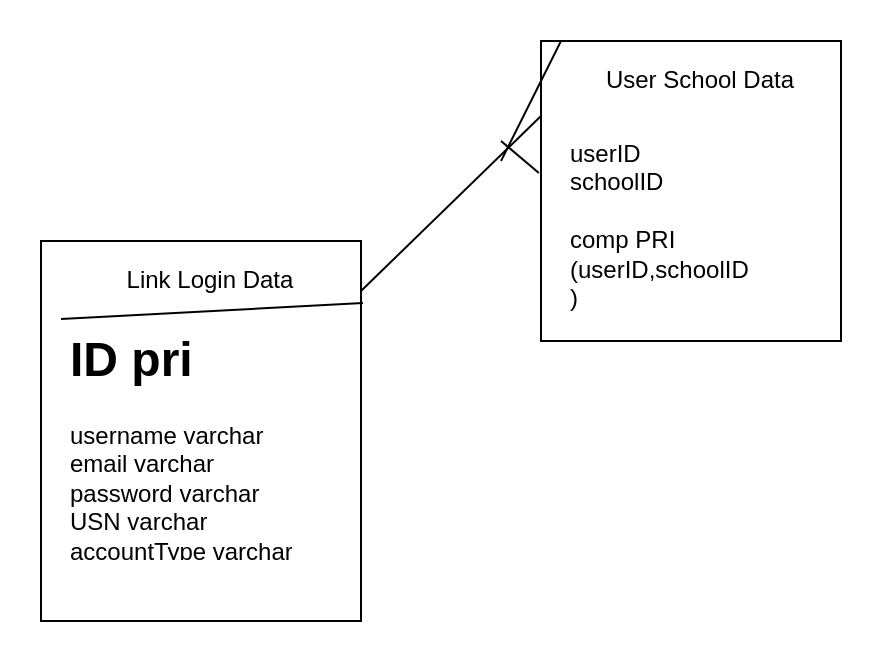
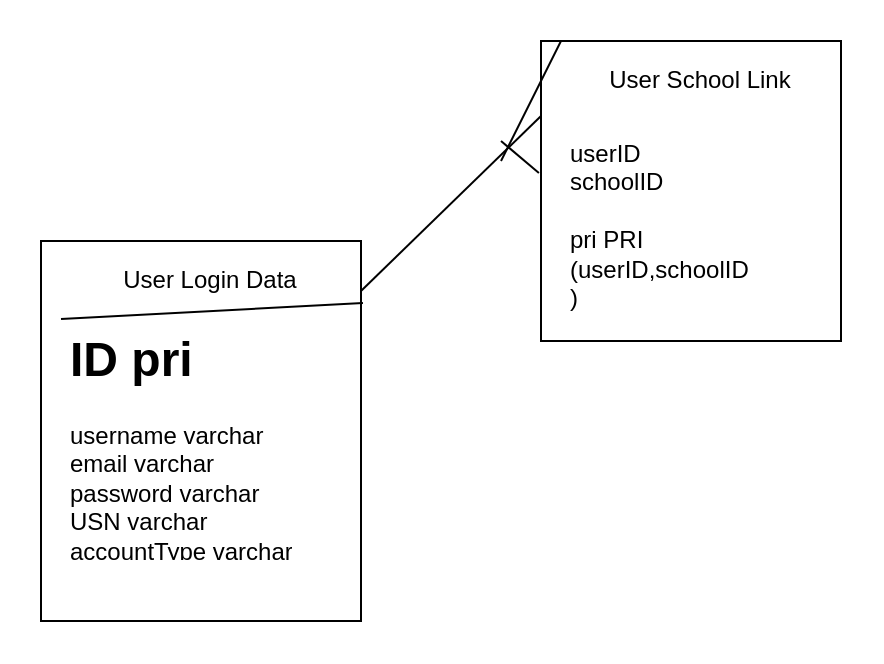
- <mxCell id="7" value="User School Data" style="text;html=1;strokeColor=none;fillColor=none;align=center;verticalAlign=middle;whiteSpace=wrap;rounded=0;" vertex="1" parent="1"><mxGeometry x="290" y="30" width="120" height="20" as="geometry" /></mxCell>
+ <mxCell id="7" value="User School Link" style="text;html=1;strokeColor=none;fillColor=none;align=center;verticalAlign=middle;whiteSpace=wrap;rounded=0;" vertex="1" parent="1"><mxGeometry x="290" y="30" width="120" height="20" as="geometry" /></mxCell>
- <mxCell id="8" value="userID&lt;br&gt;schoolID&lt;br&gt;&lt;br&gt;comp PRI (userID,schoolID&lt;br&gt;)" style="text;html=1;strokeColor=none;fillColor=none;spacing=5;spacingTop=-20;whiteSpace=wrap;overflow=hidden;rounded=0;" vertex="1" parent="1"><mxGeometry x="280" y="80" width="130" height="120" as="geometry" /></mxCell>
+ <mxCell id="8" value="userID&lt;br&gt;schoolID&lt;br&gt;&lt;br&gt;pri PRI (userID,schoolID&lt;br&gt;)" style="text;html=1;strokeColor=none;fillColor=none;spacing=5;spacingTop=-20;whiteSpace=wrap;overflow=hidden;rounded=0;" vertex="1" parent="1"><mxGeometry x="280" y="80" width="130" height="120" as="geometry" /></mxCell>
- <mxCell id="4" value="Link Login Data" style="text;html=1;strokeColor=none;fillColor=none;align=center;verticalAlign=middle;whiteSpace=wrap;rounded=0;" vertex="1" parent="1"><mxGeometry x="40" y="130" width="130" height="20" as="geometry" /></mxCell>
+ <mxCell id="4" value="User Login Data" style="text;html=1;strokeColor=none;fillColor=none;align=center;verticalAlign=middle;whiteSpace=wrap;rounded=0;" vertex="1" parent="1"><mxGeometry x="40" y="130" width="130" height="20" as="geometry" /></mxCell>
